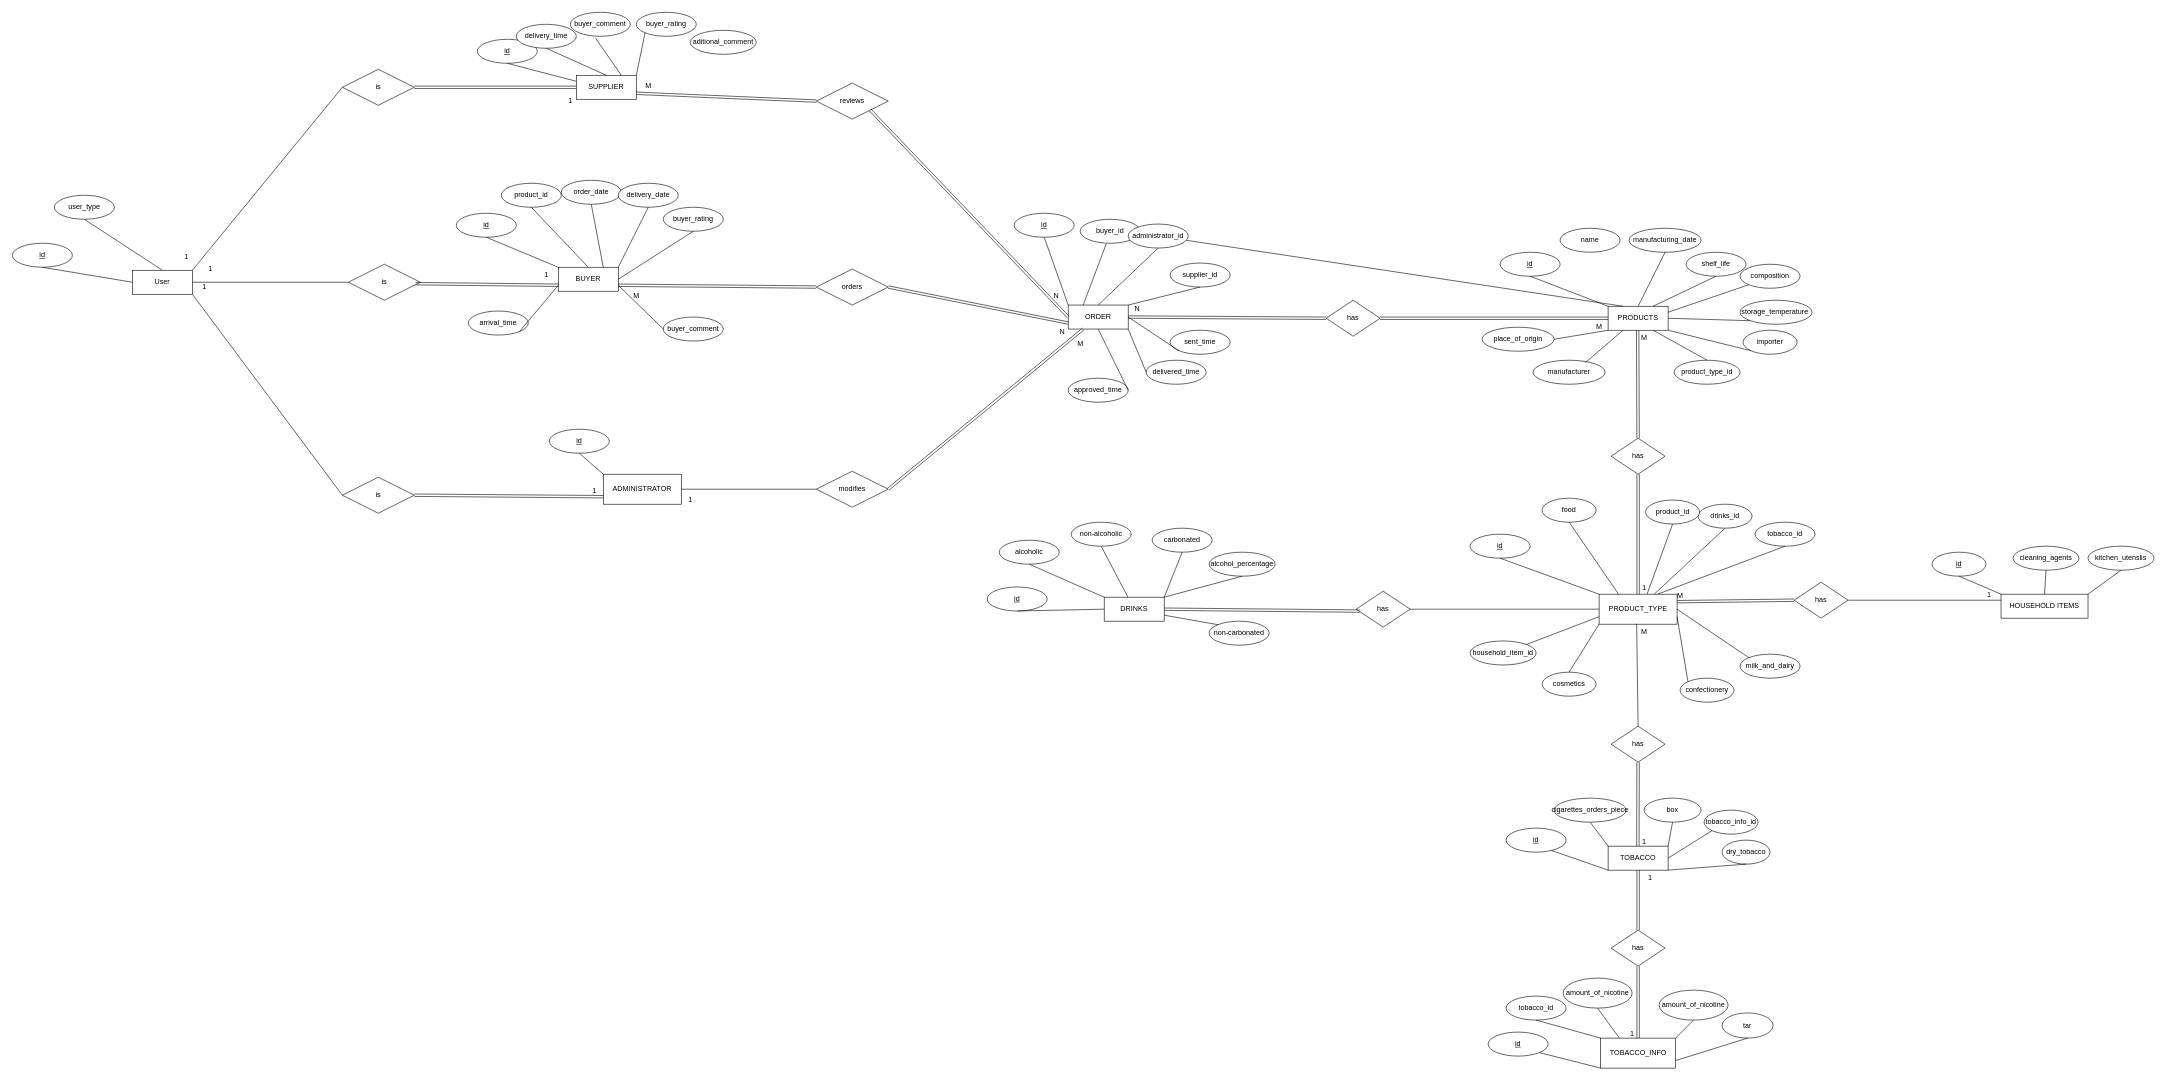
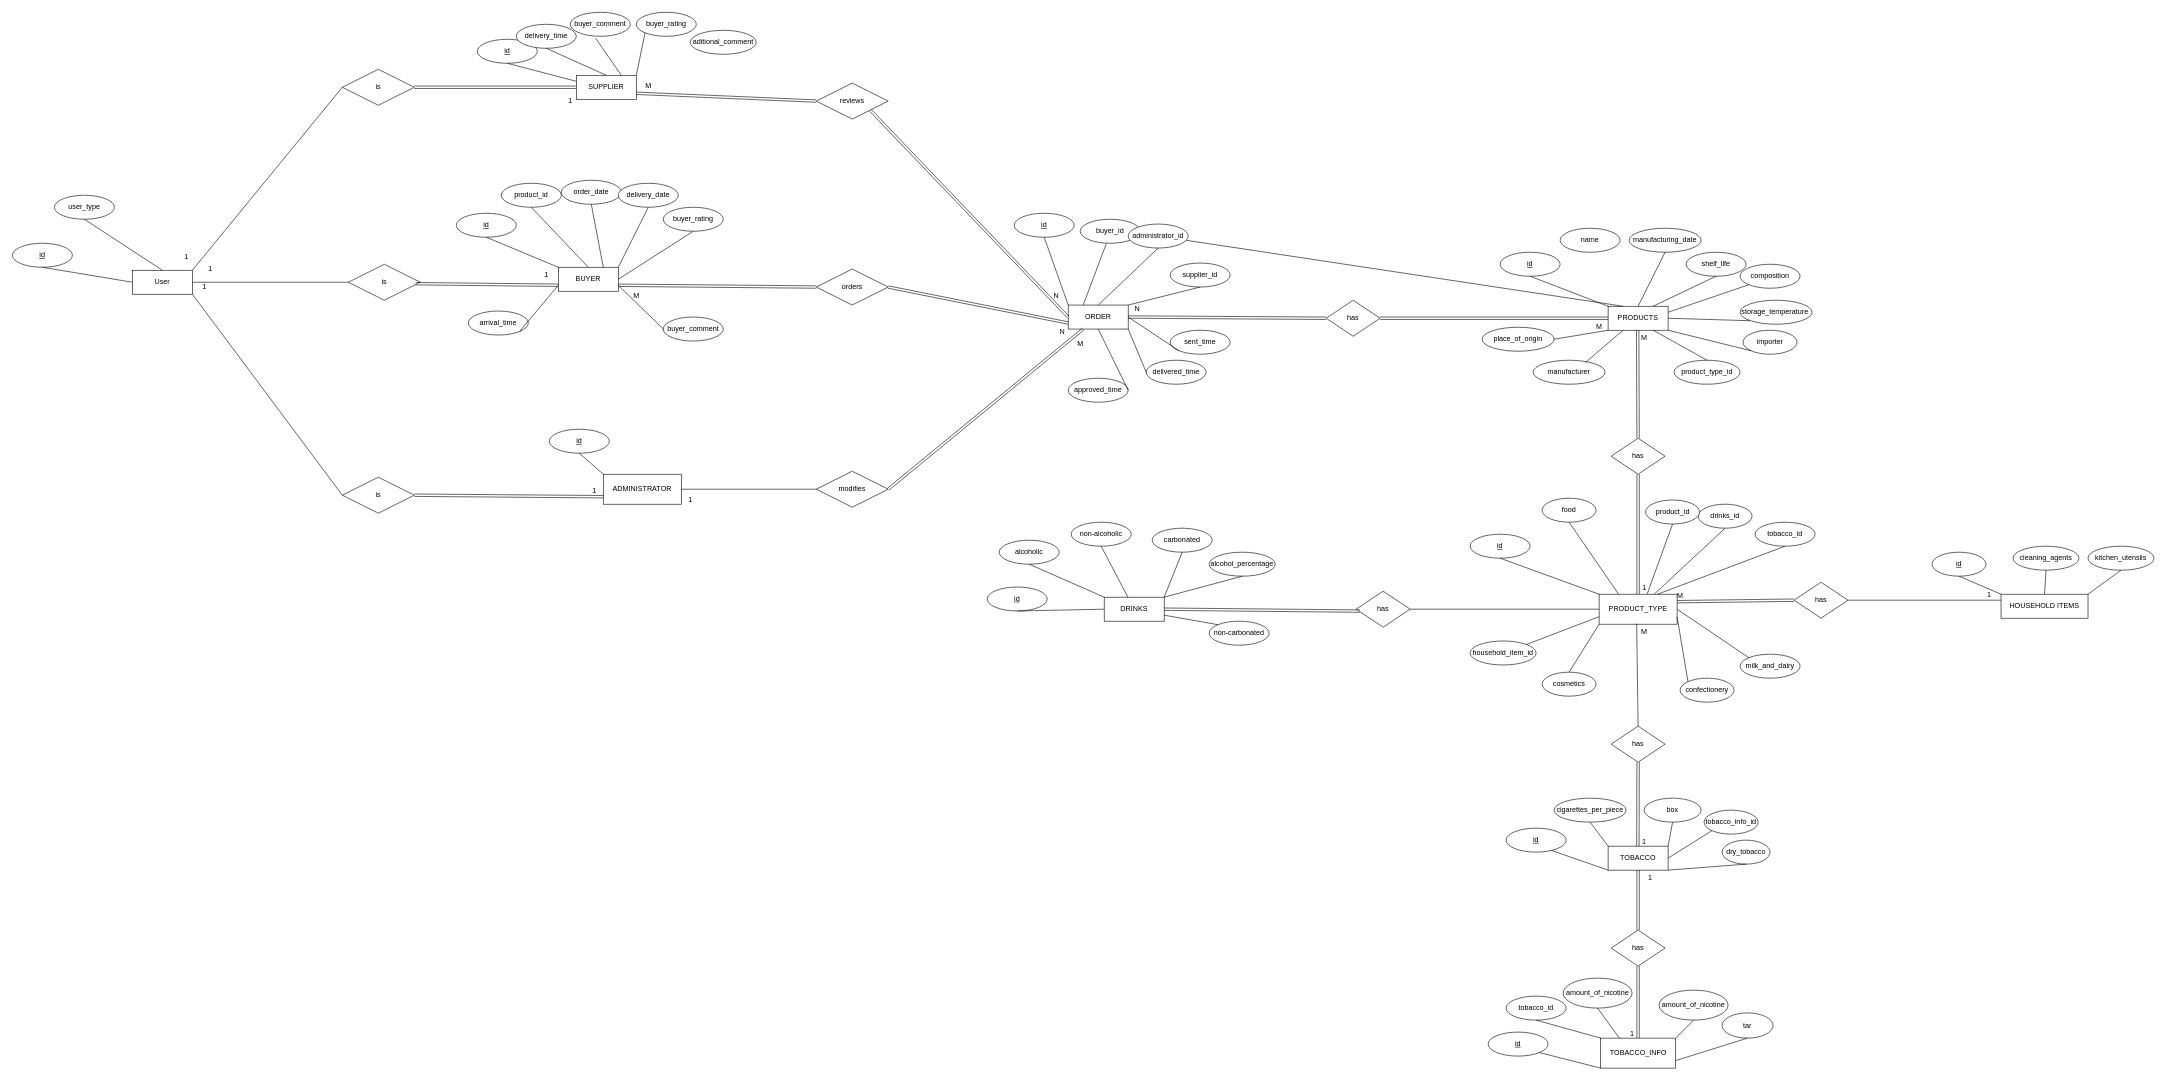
- <mxCell id="27" value="cigarettes_orders_piece" style="ellipse;whiteSpace=wrap;html=1;align=center;" parent="1" vertex="1"><mxGeometry x="2590" y="1330" width="120" height="40" as="geometry" /></mxCell>
+ <mxCell id="27" value="cigarettes_per_piece" style="ellipse;whiteSpace=wrap;html=1;align=center;" parent="1" vertex="1"><mxGeometry x="2590" y="1330" width="120" height="40" as="geometry" /></mxCell>
